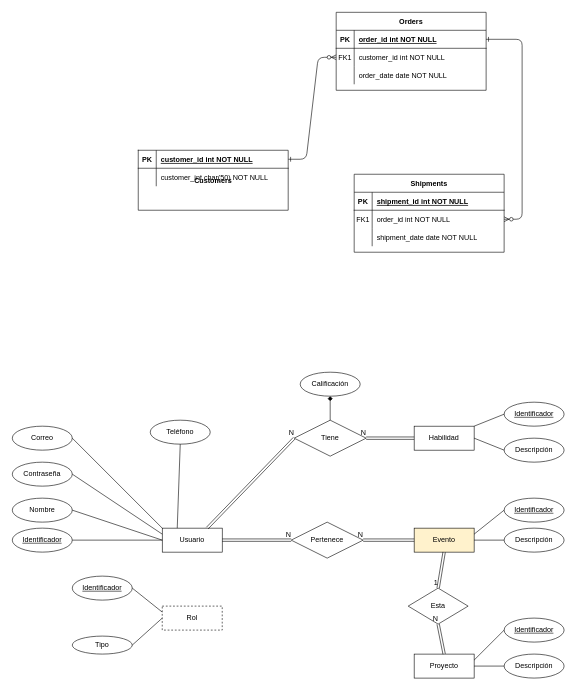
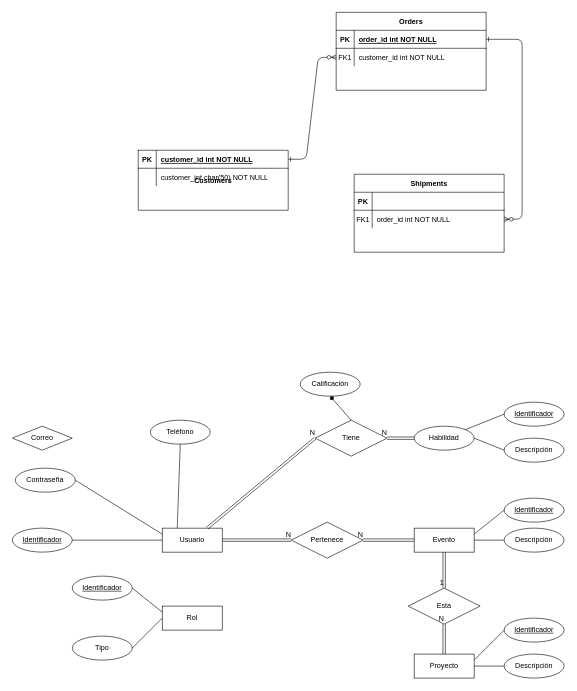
- <mxCell id="13" value="order_date date NOT NULL" style="shape=partialRectangle;overflow=hidden;connectable=0;fillColor=none;top=0;left=0;bottom=0;right=0;align=left;spacingLeft=6;" parent="11" vertex="1"><mxGeometry x="30" width="220" height="30" as="geometry" /></mxCell>
- <mxCell id="17" value="shipment_id int NOT NULL " style="shape=partialRectangle;overflow=hidden;connectable=0;fillColor=none;top=0;left=0;bottom=0;right=0;align=left;spacingLeft=6;fontStyle=5;" parent="15" vertex="1"><mxGeometry x="30" width="220" height="30" as="geometry" /></mxCell>
- <mxCell id="23" value="shipment_date date NOT NULL" style="shape=partialRectangle;overflow=hidden;connectable=0;fillColor=none;top=0;left=0;bottom=0;right=0;align=left;spacingLeft=6;" parent="21" vertex="1"><mxGeometry x="30" width="220" height="30" as="geometry" /></mxCell>
- <mxCell id="36" value="Correo" style="ellipse;whiteSpace=wrap;html=1;align=center;" vertex="1" parent="1"><mxGeometry x="20" y="710" width="100" height="40" as="geometry" /></mxCell>
+ <mxCell id="36" value="Correo" style="rhombus;whiteSpace=wrap;html=1;align=center;" vertex="1" parent="1"><mxGeometry x="20" y="710" width="100" height="40" as="geometry" /></mxCell>
- <mxCell id="42" value="Tiene" style="shape=rhombus;perimeter=rhombusPerimeter;whiteSpace=wrap;html=1;align=center;" vertex="1" parent="1"><mxGeometry x="490" y="700" width="120" height="60" as="geometry" /></mxCell>
+ <mxCell id="42" value="Tiene" style="shape=rhombus;perimeter=rhombusPerimeter;whiteSpace=wrap;html=1;align=center;" vertex="1" parent="1"><mxGeometry x="525" y="700" width="120" height="60" as="geometry" /></mxCell>
- <mxCell id="40" value="Habilidad" style="whiteSpace=wrap;html=1;align=center;" vertex="1" parent="1"><mxGeometry x="690" y="710" width="100" height="40" as="geometry" /></mxCell>
+ <mxCell id="40" value="Habilidad" style="ellipse;whiteSpace=wrap;html=1;align=center;" vertex="1" parent="1"><mxGeometry x="690" y="710" width="100" height="40" as="geometry" /></mxCell>
- <mxCell id="64" value="Contraseña" style="ellipse;whiteSpace=wrap;html=1;align=center;" vertex="1" parent="1"><mxGeometry x="20" y="770" width="100" height="40" as="geometry" /></mxCell>
+ <mxCell id="64" value="Contraseña" style="ellipse;whiteSpace=wrap;html=1;align=center;" vertex="1" parent="1"><mxGeometry x="25" y="780" width="100" height="40" as="geometry" /></mxCell>
- <mxCell id="38" value="" style="endArrow=none;html=1;rounded=0;exitX=1;exitY=0.5;exitDx=0;exitDy=0;entryX=0;entryY=0;entryDx=0;entryDy=0;" edge="1" parent="1" source="36" target="31"><mxGeometry relative="1" as="geometry"><mxPoint x="260" y="810" as="sourcePoint" /><mxPoint x="300" y="880" as="targetPoint" /></mxGeometry></mxCell>
- <mxCell id="35" value="Nombre" style="ellipse;whiteSpace=wrap;html=1;align=center;" vertex="1" parent="1"><mxGeometry x="20" y="830" width="100" height="40" as="geometry" /></mxCell>
- <mxCell id="47" value="" style="endArrow=none;html=1;rounded=0;exitX=1;exitY=0.5;exitDx=0;exitDy=0;entryX=0;entryY=0.5;entryDx=0;entryDy=0;" edge="1" parent="1" source="35" target="31"><mxGeometry relative="1" as="geometry"><mxPoint x="460" y="800" as="sourcePoint" /><mxPoint x="620" y="800" as="targetPoint" /></mxGeometry></mxCell>
- <mxCell id="33" value="Evento" style="whiteSpace=wrap;html=1;align=center;fillColor=#fff2cc;" vertex="1" parent="1"><mxGeometry x="690" y="880" width="100" height="40" as="geometry" /></mxCell>
+ <mxCell id="33" value="Evento" style="whiteSpace=wrap;html=1;align=center;" vertex="1" parent="1"><mxGeometry x="690" y="880" width="100" height="40" as="geometry" /></mxCell>
- <mxCell id="43" value="Esta" style="shape=rhombus;perimeter=rhombusPerimeter;whiteSpace=wrap;html=1;align=center;" vertex="1" parent="1"><mxGeometry x="680" y="980" width="100" height="60" as="geometry" /></mxCell>
+ <mxCell id="43" value="Esta" style="shape=rhombus;perimeter=rhombusPerimeter;whiteSpace=wrap;html=1;align=center;" vertex="1" parent="1"><mxGeometry x="680" y="980" width="120" height="60" as="geometry" /></mxCell>
- <mxCell id="73" value="Rol" style="whiteSpace=wrap;html=1;align=center;dashed=1;" vertex="1" parent="1"><mxGeometry x="270" y="1010" width="100" height="40" as="geometry" /></mxCell>
+ <mxCell id="73" value="Rol" style="whiteSpace=wrap;html=1;align=center;" vertex="1" parent="1"><mxGeometry x="270" y="1010" width="100" height="40" as="geometry" /></mxCell>
- <mxCell id="74" value="Tipo" style="ellipse;whiteSpace=wrap;html=1;align=center;" vertex="1" parent="1"><mxGeometry x="120" y="1060" width="100" height="30" as="geometry" /></mxCell>
+ <mxCell id="74" value="Tipo" style="ellipse;whiteSpace=wrap;html=1;align=center;" vertex="1" parent="1"><mxGeometry y="1060" width="100" height="40" as="geometry" x="120" /></mxCell>
